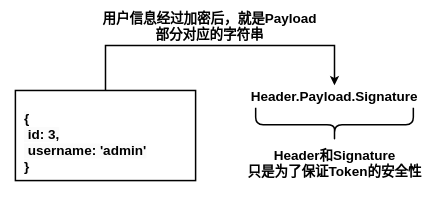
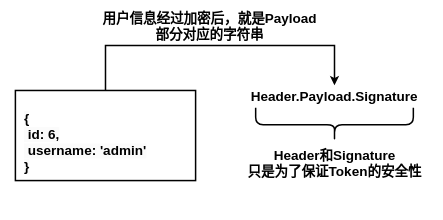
- <mxCell id="4" value="&lt;br&gt;&lt;b style=&quot;border-color: var(--border-color); color: rgb(0, 0, 0); font-family: Helvetica; font-style: normal; font-variant-ligatures: normal; font-variant-caps: normal; letter-spacing: normal; orphans: 2; text-indent: 0px; text-transform: none; widows: 2; word-spacing: 0px; -webkit-text-stroke-width: 0px; background-color: rgb(251, 251, 251); text-decoration-thickness: initial; text-decoration-style: initial; text-decoration-color: initial; font-size: 18px;&quot;&gt;{&lt;br style=&quot;border-color: var(--border-color);&quot;&gt;&lt;span style=&quot;border-color: var(--border-color);&quot;&gt; &lt;/span&gt;&lt;span style=&quot;white-space: pre;&quot;&gt; &lt;/span&gt;id: 3,&lt;br style=&quot;border-color: var(--border-color);&quot;&gt;&lt;span style=&quot;white-space: pre;&quot;&gt; &lt;/span&gt;username: 'admin'&lt;br style=&quot;border-color: var(--border-color);&quot;&gt;}&lt;/b&gt;" style="text;html=1;strokeColor=none;fillColor=none;align=left;verticalAlign=middle;whiteSpace=wrap;rounded=0;strokeWidth=2;" vertex="1" parent="1"><mxGeometry x="30" y="133" width="250" height="100" as="geometry" /></mxCell>
+ <mxCell id="4" value="&lt;br&gt;&lt;b style=&quot;border-color: var(--border-color); color: rgb(0, 0, 0); font-family: Helvetica; font-style: normal; font-variant-ligatures: normal; font-variant-caps: normal; letter-spacing: normal; orphans: 2; text-indent: 0px; text-transform: none; widows: 2; word-spacing: 0px; -webkit-text-stroke-width: 0px; background-color: rgb(251, 251, 251); text-decoration-thickness: initial; text-decoration-style: initial; text-decoration-color: initial; font-size: 18px;&quot;&gt;{&lt;br style=&quot;border-color: var(--border-color);&quot;&gt;&lt;span style=&quot;border-color: var(--border-color);&quot;&gt; &lt;/span&gt;&lt;span style=&quot;white-space: pre;&quot;&gt; &lt;/span&gt;id: 6,&lt;br style=&quot;border-color: var(--border-color);&quot;&gt;&lt;span style=&quot;white-space: pre;&quot;&gt; &lt;/span&gt;username: 'admin'&lt;br style=&quot;border-color: var(--border-color);&quot;&gt;}&lt;/b&gt;" style="text;html=1;strokeColor=none;fillColor=none;align=left;verticalAlign=middle;whiteSpace=wrap;rounded=0;strokeWidth=2;" vertex="1" parent="1"><mxGeometry x="30" y="133" width="250" height="100" as="geometry" /></mxCell>
